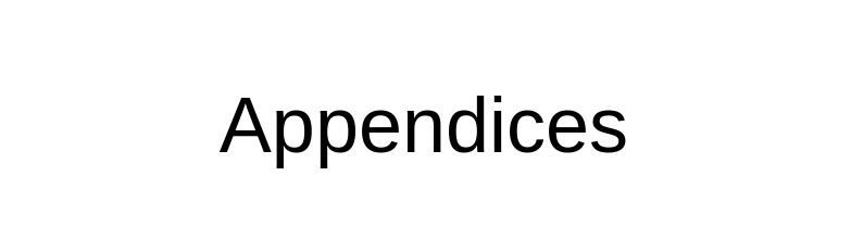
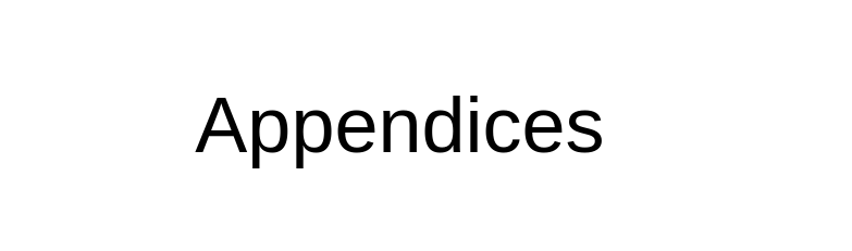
- <mxCell id="3" value="Appendices" style="text;html=1;strokeColor=none;fillColor=none;align=center;verticalAlign=middle;whiteSpace=wrap;rounded=0;fontSize=48;opacity=30;" parent="2" vertex="1"><mxGeometry x="20" y="20" width="480" height="112" as="geometry" /></mxCell>
+ <mxCell id="3" value="Appendices" style="text;html=1;strokeColor=none;fillColor=none;align=center;verticalAlign=middle;whiteSpace=wrap;rounded=0;fontSize=48;opacity=30;" parent="2" vertex="1"><mxGeometry x="5" y="20" width="480" height="112" as="geometry" /></mxCell>
